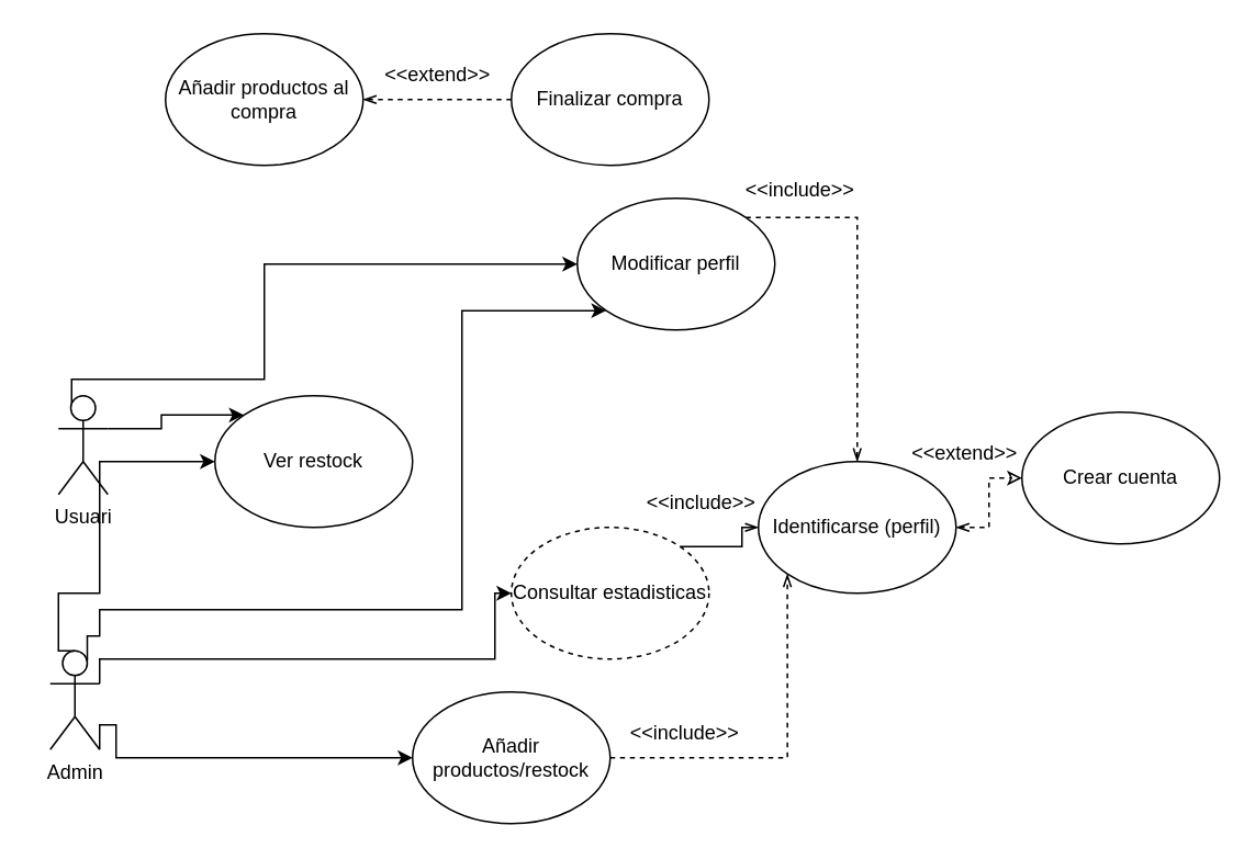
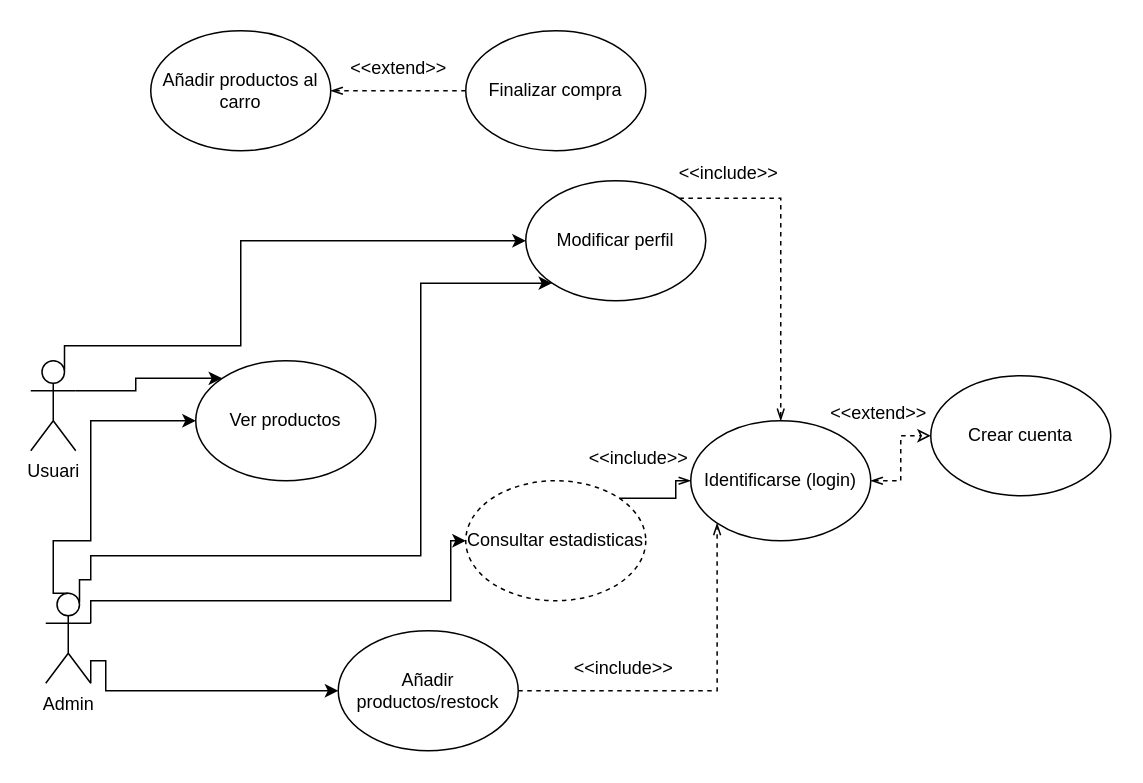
- <mxCell id="6" value="Añadir productos al compra" style="ellipse;whiteSpace=wrap;html=1;" parent="1" vertex="1"><mxGeometry x="100" y="20" width="120" height="80" as="geometry" /></mxCell>
+ <mxCell id="6" value="Añadir productos al carro" style="ellipse;whiteSpace=wrap;html=1;" parent="1" vertex="1"><mxGeometry x="100" y="20" width="120" height="80" as="geometry" /></mxCell>
- <mxCell id="4" value="Usuari" style="shape=umlActor;verticalLabelPosition=bottom;verticalAlign=top;html=1;outlineConnect=0;" parent="1" vertex="1"><mxGeometry x="35" y="240" width="30" height="60" as="geometry" /></mxCell>
+ <mxCell id="4" value="Usuari" style="shape=umlActor;verticalLabelPosition=bottom;verticalAlign=top;html=1;outlineConnect=0;" parent="1" vertex="1"><mxGeometry x="20" y="240" width="30" height="60" as="geometry" /></mxCell>
- <mxCell id="5" value="Ver restock" style="ellipse;whiteSpace=wrap;html=1;" parent="1" vertex="1"><mxGeometry x="130" y="240" width="120" height="80" as="geometry" /></mxCell>
+ <mxCell id="5" value="Ver productos" style="ellipse;whiteSpace=wrap;html=1;" parent="1" vertex="1"><mxGeometry x="130" y="240" width="120" height="80" as="geometry" /></mxCell>
- <mxCell id="17" value="Identificarse (perfil)" style="ellipse;whiteSpace=wrap;html=1;" parent="1" vertex="1"><mxGeometry x="460" y="280" width="120" height="80" as="geometry" /></mxCell>
+ <mxCell id="17" value="Identificarse (login)" style="ellipse;whiteSpace=wrap;html=1;" parent="1" vertex="1"><mxGeometry x="460" y="280" width="120" height="80" as="geometry" /></mxCell>
- <mxCell id="13" value="Añadir productos/restock" style="ellipse;whiteSpace=wrap;html=1;" parent="1" vertex="1"><mxGeometry x="250" y="420" width="120" height="80" as="geometry" /></mxCell>
+ <mxCell id="13" value="Añadir productos/restock" style="ellipse;whiteSpace=wrap;html=1;" parent="1" vertex="1"><mxGeometry x="225" y="420" width="120" height="80" as="geometry" /></mxCell>
